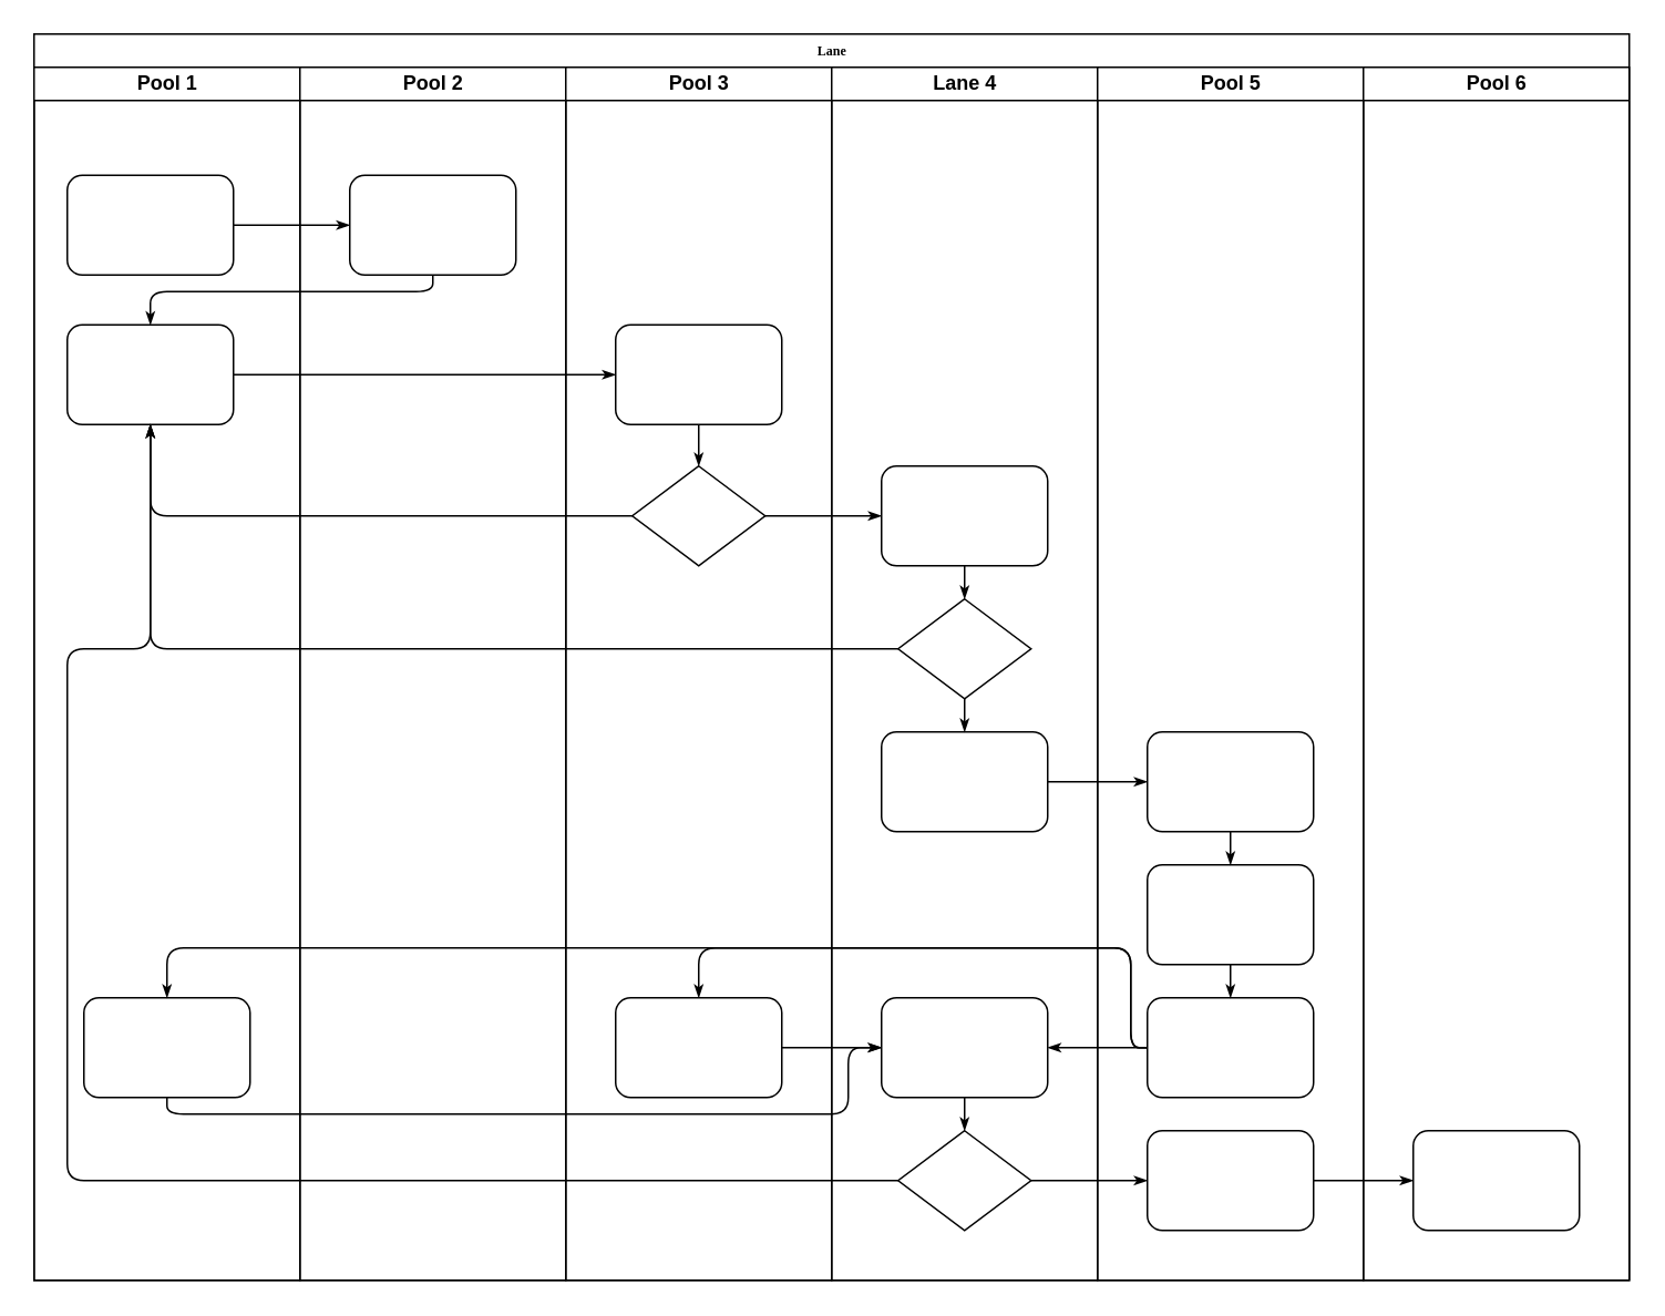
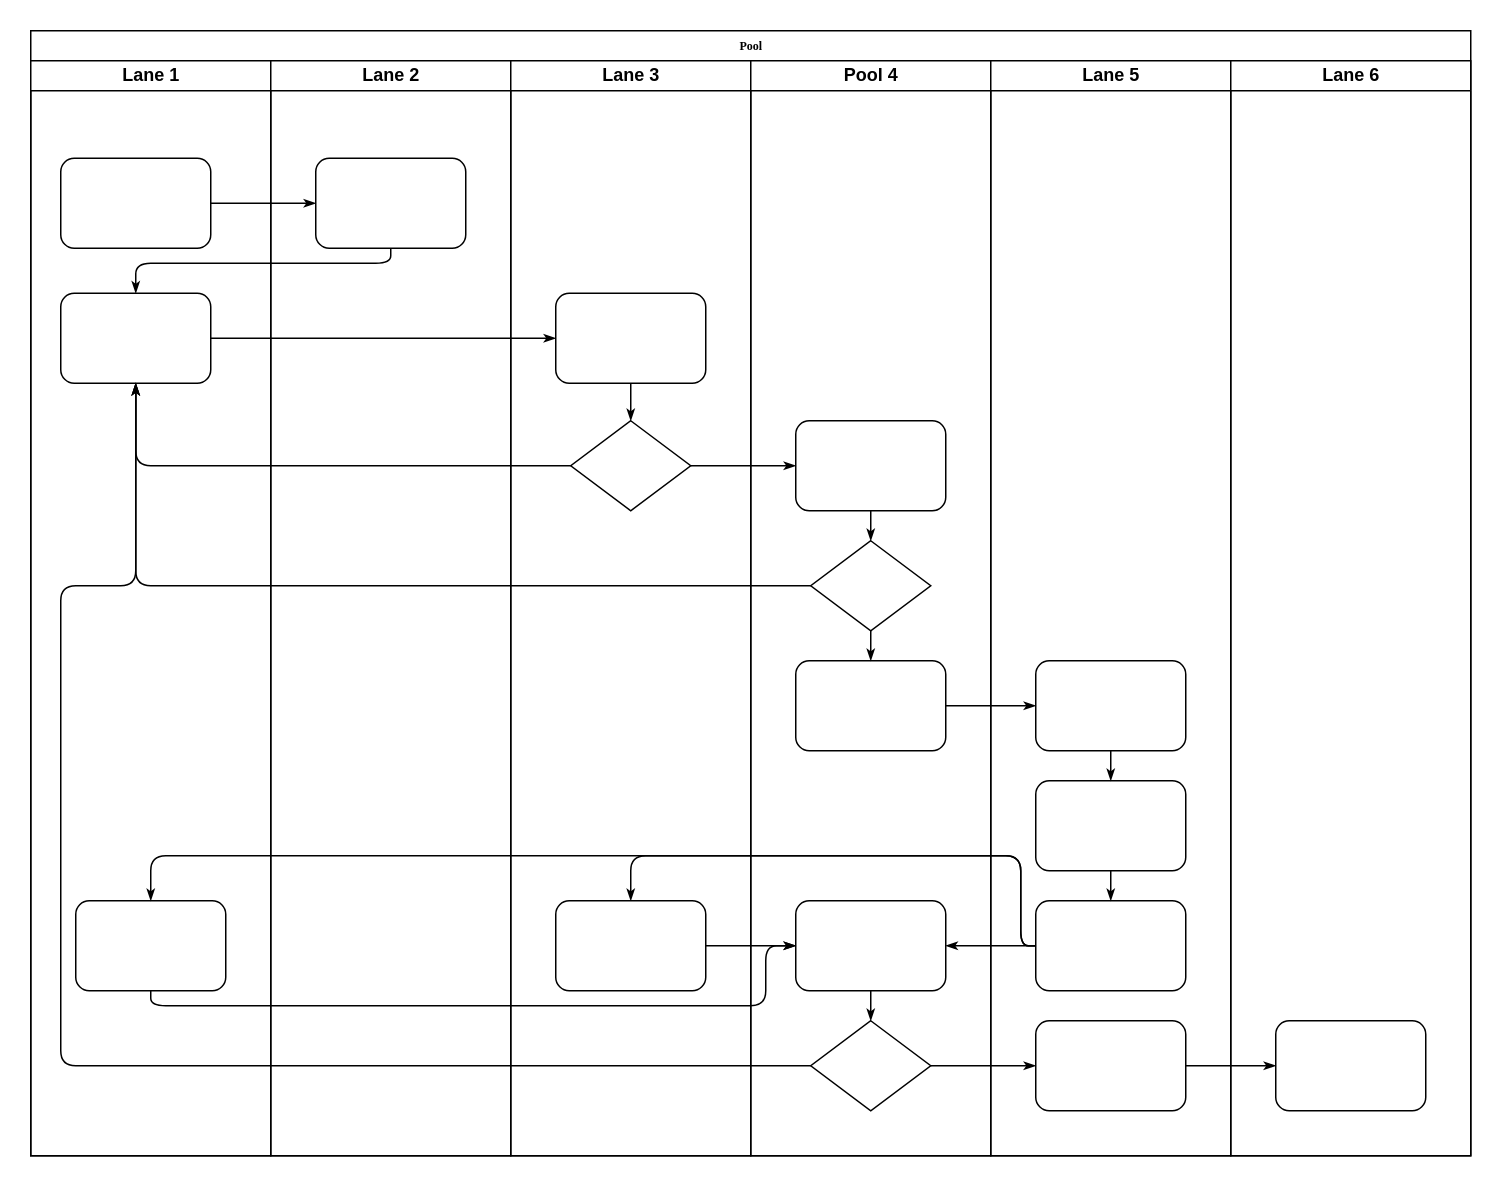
- <mxCell id="2" value="Lane" parent="1" style="swimlane;html=1;childLayout=stackLayout;startSize=20;rounded=0;shadow=0;labelBackgroundColor=none;strokeWidth=1;fontFamily=Verdana;fontSize=8;align=center;" vertex="1"><mxGeometry as="geometry" x="20" y="20" width="960" height="750" /></mxCell>
+ <mxCell id="2" value="Pool" parent="1" style="swimlane;html=1;childLayout=stackLayout;startSize=20;rounded=0;shadow=0;labelBackgroundColor=none;strokeWidth=1;fontFamily=Verdana;fontSize=8;align=center;" vertex="1"><mxGeometry as="geometry" x="20" y="20" width="960" height="750" /></mxCell>
- <mxCell id="3" value="Pool 1" parent="2" style="swimlane;html=1;startSize=20;" vertex="1"><mxGeometry as="geometry" y="20" width="160" height="730" /></mxCell>
+ <mxCell id="3" value="Lane 1" parent="2" style="swimlane;html=1;startSize=20;" vertex="1"><mxGeometry as="geometry" y="20" width="160" height="730" /></mxCell>
- <mxCell id="22" value="Pool 2" parent="2" style="swimlane;html=1;startSize=20;" vertex="1"><mxGeometry as="geometry" x="160" y="20" width="160" height="730" /></mxCell>
+ <mxCell id="22" value="Lane 2" parent="2" style="swimlane;html=1;startSize=20;" vertex="1"><mxGeometry as="geometry" x="160" y="20" width="160" height="730" /></mxCell>
- <mxCell id="24" value="Pool 3" parent="2" style="swimlane;html=1;startSize=20;" vertex="1"><mxGeometry as="geometry" x="320" y="20" width="160" height="730" /></mxCell>
+ <mxCell id="24" value="Lane 3" parent="2" style="swimlane;html=1;startSize=20;" vertex="1"><mxGeometry as="geometry" x="320" y="20" width="160" height="730" /></mxCell>
- <mxCell id="29" value="Lane 4" parent="2" style="swimlane;html=1;startSize=20;" vertex="1"><mxGeometry as="geometry" x="480" y="20" width="160" height="730" /></mxCell>
+ <mxCell id="29" value="Pool 4" parent="2" style="swimlane;html=1;startSize=20;" vertex="1"><mxGeometry as="geometry" x="480" y="20" width="160" height="730" /></mxCell>
- <mxCell id="38" value="Pool 5" parent="2" style="swimlane;html=1;startSize=20;" vertex="1"><mxGeometry as="geometry" x="640" y="20" width="160" height="730" /></mxCell>
+ <mxCell id="38" value="Lane 5" parent="2" style="swimlane;html=1;startSize=20;" vertex="1"><mxGeometry as="geometry" x="640" y="20" width="160" height="730" /></mxCell>
- <mxCell id="45" value="Pool 6" parent="2" style="swimlane;html=1;startSize=20;" vertex="1"><mxGeometry as="geometry" x="800" y="20" width="160" height="730" /></mxCell>
+ <mxCell id="45" value="Lane 6" parent="2" style="swimlane;html=1;startSize=20;" vertex="1"><mxGeometry as="geometry" x="800" y="20" width="160" height="730" /></mxCell>
